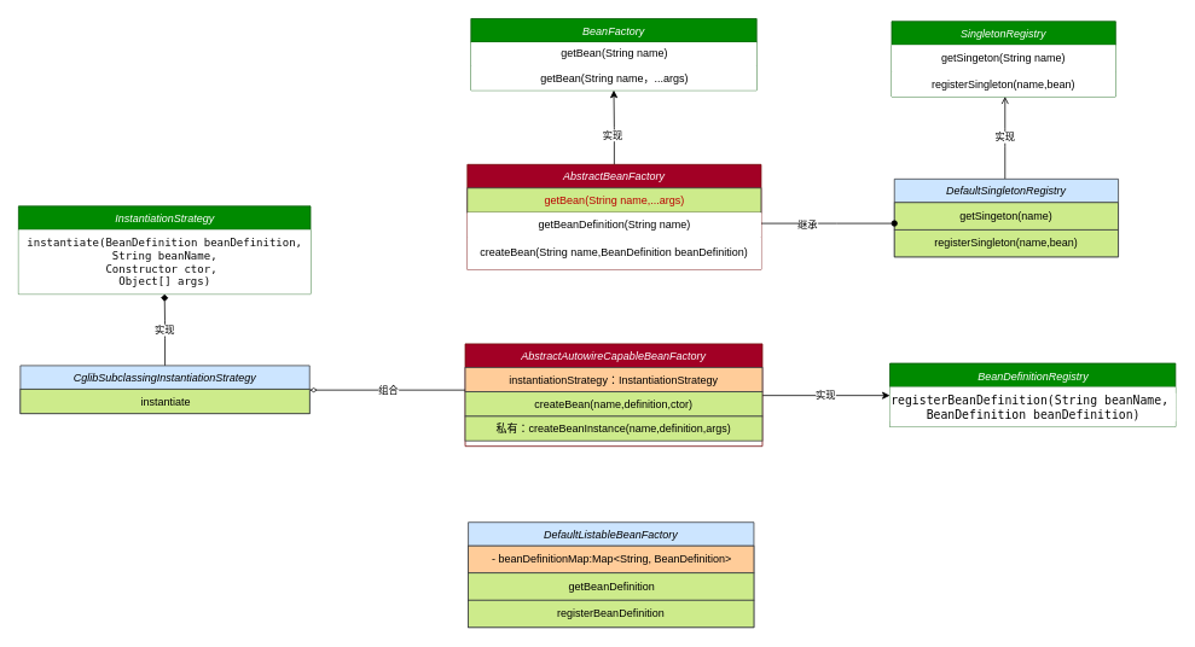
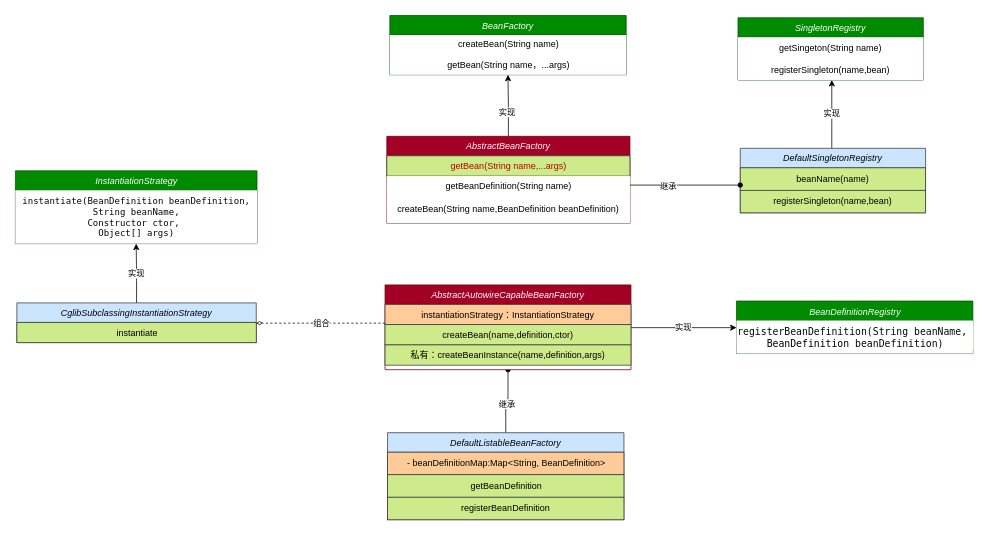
- <mxCell id="12" value="getBean(String name)" style="text;html=1;align=center;verticalAlign=middle;resizable=0;points=[];autosize=1;fillColor=default;" parent="11" vertex="1"><mxGeometry y="26" width="315" height="26" as="geometry" /></mxCell>
+ <mxCell id="12" value="createBean(String name)" style="text;html=1;align=center;verticalAlign=middle;resizable=0;points=[];autosize=1;fillColor=default;" parent="11" vertex="1"><mxGeometry y="26" width="315" height="26" as="geometry" /></mxCell>
- <mxCell id="5" value="实现" style="edgeStyle=elbowEdgeStyle;rounded=1;orthogonalLoop=1;jettySize=auto;html=1;endArrow=open;" parent="1" source="6" target="2" edge="1"><mxGeometry relative="1" as="geometry" /></mxCell>
+ <mxCell id="5" value="实现" style="edgeStyle=elbowEdgeStyle;rounded=1;orthogonalLoop=1;jettySize=auto;html=1;" parent="1" source="6" target="2" edge="1"><mxGeometry relative="1" as="geometry" /></mxCell>
- <mxCell id="7" value="getSingeton(name)" style="text;strokeColor=#36393d;align=center;fillColor=#cdeb8b;html=1;verticalAlign=middle;whiteSpace=wrap;rounded=0;" parent="6" vertex="1"><mxGeometry y="26" width="247" height="30" as="geometry" /></mxCell>
+ <mxCell id="7" value="beanName(name)" style="text;strokeColor=#36393d;align=center;fillColor=#cdeb8b;html=1;verticalAlign=middle;whiteSpace=wrap;rounded=0;" parent="6" vertex="1"><mxGeometry y="26" width="247" height="30" as="geometry" /></mxCell>
- <mxCell id="35" value="实现" style="edgeStyle=orthogonalEdgeStyle;rounded=1;orthogonalLoop=1;jettySize=auto;html=1;endArrow=diamond;" parent="1" source="36" target="34" edge="1"><mxGeometry relative="1" as="geometry" /></mxCell>
+ <mxCell id="35" value="实现" style="edgeStyle=orthogonalEdgeStyle;rounded=1;orthogonalLoop=1;jettySize=auto;html=1;" parent="1" source="36" target="34" edge="1"><mxGeometry relative="1" as="geometry" /></mxCell>
- <mxCell id="38" value="组合" style="edgeStyle=elbowEdgeStyle;rounded=1;orthogonalLoop=1;jettySize=auto;html=1;endArrow=diamondThin;endFill=0;elbow=vertical;" parent="1" source="25" target="36" edge="1"><mxGeometry x="-0.013" relative="1" as="geometry"><mxPoint as="offset" /></mxGeometry></mxCell>
+ <mxCell id="38" value="组合" style="edgeStyle=elbowEdgeStyle;rounded=1;orthogonalLoop=1;jettySize=auto;html=1;endArrow=diamondThin;endFill=0;elbow=vertical;dashed=1;" parent="1" source="25" target="36" edge="1"><mxGeometry x="-0.013" relative="1" as="geometry"><mxPoint as="offset" /></mxGeometry></mxCell>
+ <mxCell id="22" value="" style="edgeStyle=orthogonalEdgeStyle;orthogonalLoop=1;jettySize=auto;html=1;endArrow=oval;endFill=1;rounded=1;" parent="1" source="29" target="25" edge="1"><mxGeometry relative="1" as="geometry" /></mxCell>
+ <mxCell id="23" value="继承" style="edgeLabel;html=1;align=center;verticalAlign=middle;resizable=0;points=[];" parent="22" vertex="1" connectable="0"><mxGeometry x="-0.131" y="-1" width="50" height="30" relative="1" as="geometry"><mxPoint x="-25" y="-15" as="offset" /></mxGeometry></mxCell>
